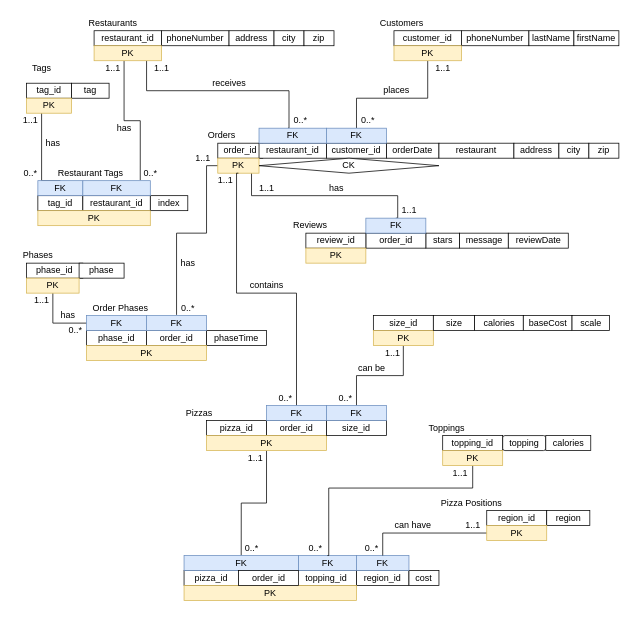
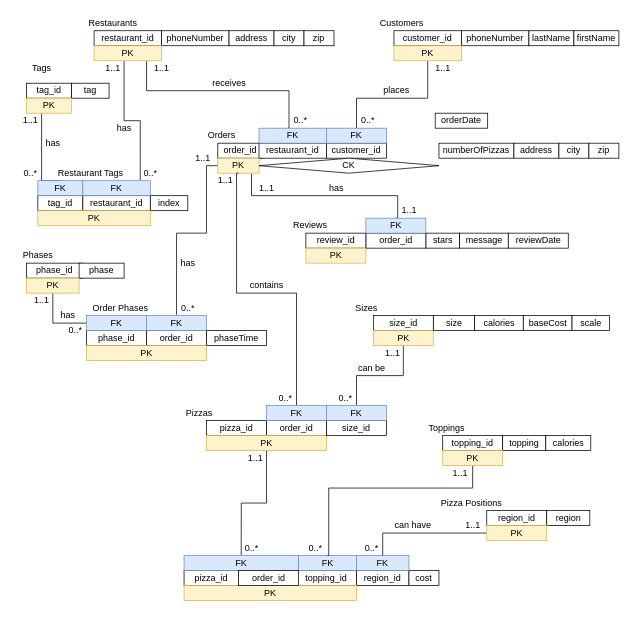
- <mxCell id="17" value="orderDate" style="rounded=0;whiteSpace=wrap;html=1;" parent="1" vertex="1"><mxGeometry x="515" y="190" width="70" height="20" as="geometry" /></mxCell>
+ <mxCell id="17" value="orderDate" style="rounded=0;whiteSpace=wrap;html=1;" parent="1" vertex="1"><mxGeometry x="580" y="150" width="70" height="20" as="geometry" /></mxCell>
- <mxCell id="18" value="restaurant" style="rounded=0;whiteSpace=wrap;html=1;" parent="1" vertex="1"><mxGeometry x="585" y="190" width="100" height="20" as="geometry" /></mxCell>
+ <mxCell id="18" value="numberOfPizzas" style="rounded=0;whiteSpace=wrap;html=1;" parent="1" vertex="1"><mxGeometry x="585" y="190" width="100" height="20" as="geometry" /></mxCell>
+ <mxCell id="74" value="Sizes" style="text;html=1;align=center;verticalAlign=middle;resizable=0;points=[];autosize=1;strokeColor=none;fillColor=none;" parent="1" vertex="1"><mxGeometry x="467.5" y="400" width="40" height="20" as="geometry" /></mxCell>
- <mxCell id="111" value="topping" style="whiteSpace=wrap;html=1;rounded=1;" vertex="1" parent="1"><mxGeometry x="670" y="580" width="57.5" height="20" as="geometry" /></mxCell>
+ <mxCell id="111" value="topping" style="rounded=0;whiteSpace=wrap;html=1;" vertex="1" parent="1"><mxGeometry x="670" y="580" width="57.5" height="20" as="geometry" /></mxCell>
